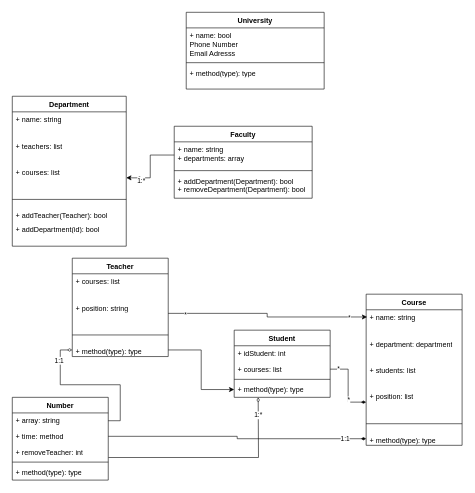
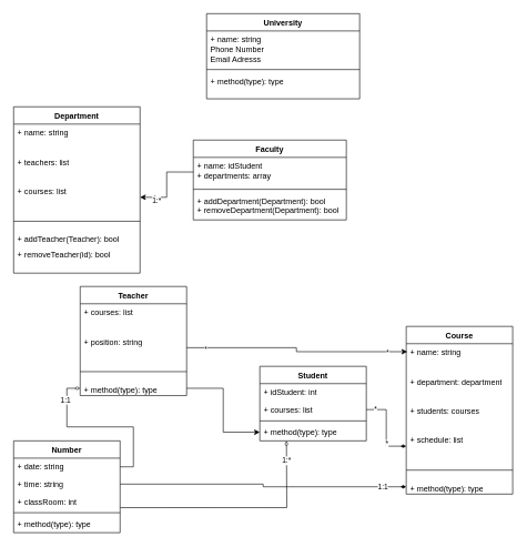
- <mxCell id="14" value="+ name: bool&lt;div&gt;Phone Number&lt;/div&gt;&lt;div&gt;Email Adresss&lt;/div&gt;" style="text;strokeColor=none;fillColor=none;align=left;verticalAlign=top;spacingLeft=4;spacingRight=4;overflow=hidden;rotatable=0;points=[[0,0.5],[1,0.5]];portConstraint=eastwest;whiteSpace=wrap;html=1;" vertex="1" parent="13"><mxGeometry y="26" width="230" height="54" as="geometry" /></mxCell>
+ <mxCell id="14" value="+ name: string&lt;div&gt;Phone Number&lt;/div&gt;&lt;div&gt;Email Adresss&lt;/div&gt;" style="text;strokeColor=none;fillColor=none;align=left;verticalAlign=top;spacingLeft=4;spacingRight=4;overflow=hidden;rotatable=0;points=[[0,0.5],[1,0.5]];portConstraint=eastwest;whiteSpace=wrap;html=1;" vertex="1" parent="13"><mxGeometry y="26" width="230" height="54" as="geometry" /></mxCell>
- <mxCell id="10" value="+ name: string&lt;div&gt;+ departments: array&lt;/div&gt;&lt;div&gt;&lt;br&gt;&lt;/div&gt;" style="text;strokeColor=none;fillColor=none;align=left;verticalAlign=top;spacingLeft=4;spacingRight=4;overflow=hidden;rotatable=0;points=[[0,0.5],[1,0.5]];portConstraint=eastwest;whiteSpace=wrap;html=1;" vertex="1" parent="9"><mxGeometry y="26" width="230" height="44" as="geometry" /></mxCell>
+ <mxCell id="10" value="+ name: idStudent&lt;div&gt;+ departments: array&lt;/div&gt;&lt;div&gt;&lt;br&gt;&lt;/div&gt;" style="text;strokeColor=none;fillColor=none;align=left;verticalAlign=top;spacingLeft=4;spacingRight=4;overflow=hidden;rotatable=0;points=[[0,0.5],[1,0.5]];portConstraint=eastwest;whiteSpace=wrap;html=1;" vertex="1" parent="9"><mxGeometry y="26" width="230" height="44" as="geometry" /></mxCell>
- <mxCell id="8" value="&lt;div&gt;&lt;div&gt;+ addDepartment(id): bool&lt;/div&gt;&lt;/div&gt;" style="text;strokeColor=none;fillColor=none;align=left;verticalAlign=top;spacingLeft=4;spacingRight=4;overflow=hidden;rotatable=0;points=[[0,0.5],[1,0.5]];portConstraint=eastwest;whiteSpace=wrap;html=1;" vertex="1" parent="2"><mxGeometry y="208" width="190" height="42" as="geometry" /></mxCell>
+ <mxCell id="8" value="&lt;div&gt;&lt;div&gt;+ removeTeacher(id): bool&lt;/div&gt;&lt;/div&gt;" style="text;strokeColor=none;fillColor=none;align=left;verticalAlign=top;spacingLeft=4;spacingRight=4;overflow=hidden;rotatable=0;points=[[0,0.5],[1,0.5]];portConstraint=eastwest;whiteSpace=wrap;html=1;" vertex="1" parent="2"><mxGeometry y="208" width="190" height="42" as="geometry" /></mxCell>
- <mxCell id="25" value="+ students: list" style="text;strokeColor=none;fillColor=none;align=left;verticalAlign=top;spacingLeft=4;spacingRight=4;overflow=hidden;rotatable=0;points=[[0,0.5],[1,0.5]];portConstraint=eastwest;whiteSpace=wrap;html=1;" vertex="1" parent="22"><mxGeometry y="114" width="160" height="44" as="geometry" /></mxCell>
+ <mxCell id="25" value="+ students: courses" style="text;strokeColor=none;fillColor=none;align=left;verticalAlign=top;spacingLeft=4;spacingRight=4;overflow=hidden;rotatable=0;points=[[0,0.5],[1,0.5]];portConstraint=eastwest;whiteSpace=wrap;html=1;" vertex="1" parent="22"><mxGeometry y="114" width="160" height="44" as="geometry" /></mxCell>
- <mxCell id="26" value="+ position: list" style="text;strokeColor=none;fillColor=none;align=left;verticalAlign=top;spacingLeft=4;spacingRight=4;overflow=hidden;rotatable=0;points=[[0,0.5],[1,0.5]];portConstraint=eastwest;whiteSpace=wrap;html=1;" vertex="1" parent="22"><mxGeometry y="158" width="160" height="44" as="geometry" /></mxCell>
+ <mxCell id="26" value="+ schedule: list" style="text;strokeColor=none;fillColor=none;align=left;verticalAlign=top;spacingLeft=4;spacingRight=4;overflow=hidden;rotatable=0;points=[[0,0.5],[1,0.5]];portConstraint=eastwest;whiteSpace=wrap;html=1;" vertex="1" parent="22"><mxGeometry y="158" width="160" height="44" as="geometry" /></mxCell>
- <mxCell id="30" value="+ array: string&amp;nbsp;" style="text;strokeColor=none;fillColor=none;align=left;verticalAlign=top;spacingLeft=4;spacingRight=4;overflow=hidden;rotatable=0;points=[[0,0.5],[1,0.5]];portConstraint=eastwest;whiteSpace=wrap;html=1;" vertex="1" parent="29"><mxGeometry y="26" width="160" height="26" as="geometry" /></mxCell>
+ <mxCell id="30" value="+ date: string&amp;nbsp;" style="text;strokeColor=none;fillColor=none;align=left;verticalAlign=top;spacingLeft=4;spacingRight=4;overflow=hidden;rotatable=0;points=[[0,0.5],[1,0.5]];portConstraint=eastwest;whiteSpace=wrap;html=1;" vertex="1" parent="29"><mxGeometry y="26" width="160" height="26" as="geometry" /></mxCell>
- <mxCell id="31" value="+ time: method" style="text;strokeColor=none;fillColor=none;align=left;verticalAlign=top;spacingLeft=4;spacingRight=4;overflow=hidden;rotatable=0;points=[[0,0.5],[1,0.5]];portConstraint=eastwest;whiteSpace=wrap;html=1;" vertex="1" parent="29"><mxGeometry y="52" width="160" height="26" as="geometry" /></mxCell>
+ <mxCell id="31" value="+ time: string" style="text;strokeColor=none;fillColor=none;align=left;verticalAlign=top;spacingLeft=4;spacingRight=4;overflow=hidden;rotatable=0;points=[[0,0.5],[1,0.5]];portConstraint=eastwest;whiteSpace=wrap;html=1;" vertex="1" parent="29"><mxGeometry y="52" width="160" height="26" as="geometry" /></mxCell>
- <mxCell id="32" value="+ removeTeacher: int" style="text;strokeColor=none;fillColor=none;align=left;verticalAlign=top;spacingLeft=4;spacingRight=4;overflow=hidden;rotatable=0;points=[[0,0.5],[1,0.5]];portConstraint=eastwest;whiteSpace=wrap;html=1;" vertex="1" parent="29"><mxGeometry y="78" width="160" height="26" as="geometry" /></mxCell>
+ <mxCell id="32" value="+ classRoom: int" style="text;strokeColor=none;fillColor=none;align=left;verticalAlign=top;spacingLeft=4;spacingRight=4;overflow=hidden;rotatable=0;points=[[0,0.5],[1,0.5]];portConstraint=eastwest;whiteSpace=wrap;html=1;" vertex="1" parent="29"><mxGeometry y="78" width="160" height="26" as="geometry" /></mxCell>
